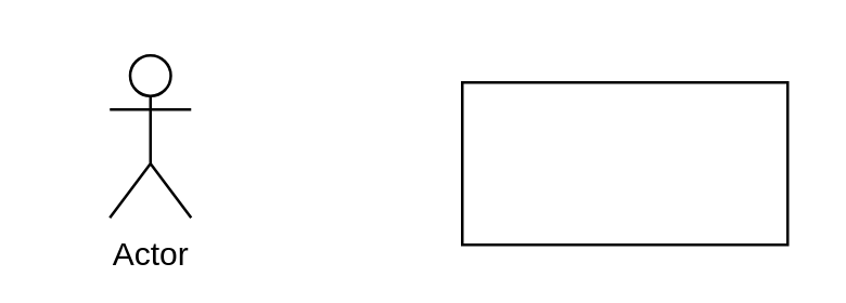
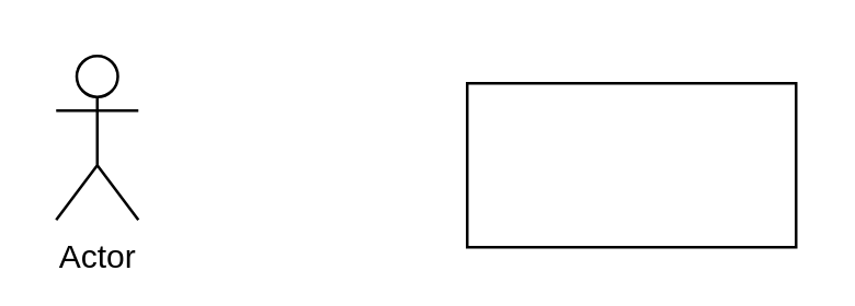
- <mxCell id="3" value="Actor" style="shape=umlActor;verticalLabelPosition=bottom;labelBackgroundColor=#ffffff;verticalAlign=top;html=1;outlineConnect=0;" vertex="1" parent="1"><mxGeometry x="40" y="20" width="30" height="60" as="geometry" /></mxCell>
+ <mxCell id="3" value="Actor" style="shape=umlActor;verticalLabelPosition=bottom;labelBackgroundColor=#ffffff;verticalAlign=top;html=1;outlineConnect=0;" vertex="1" parent="1"><mxGeometry x="20" y="20" width="30" height="60" as="geometry" /></mxCell>
